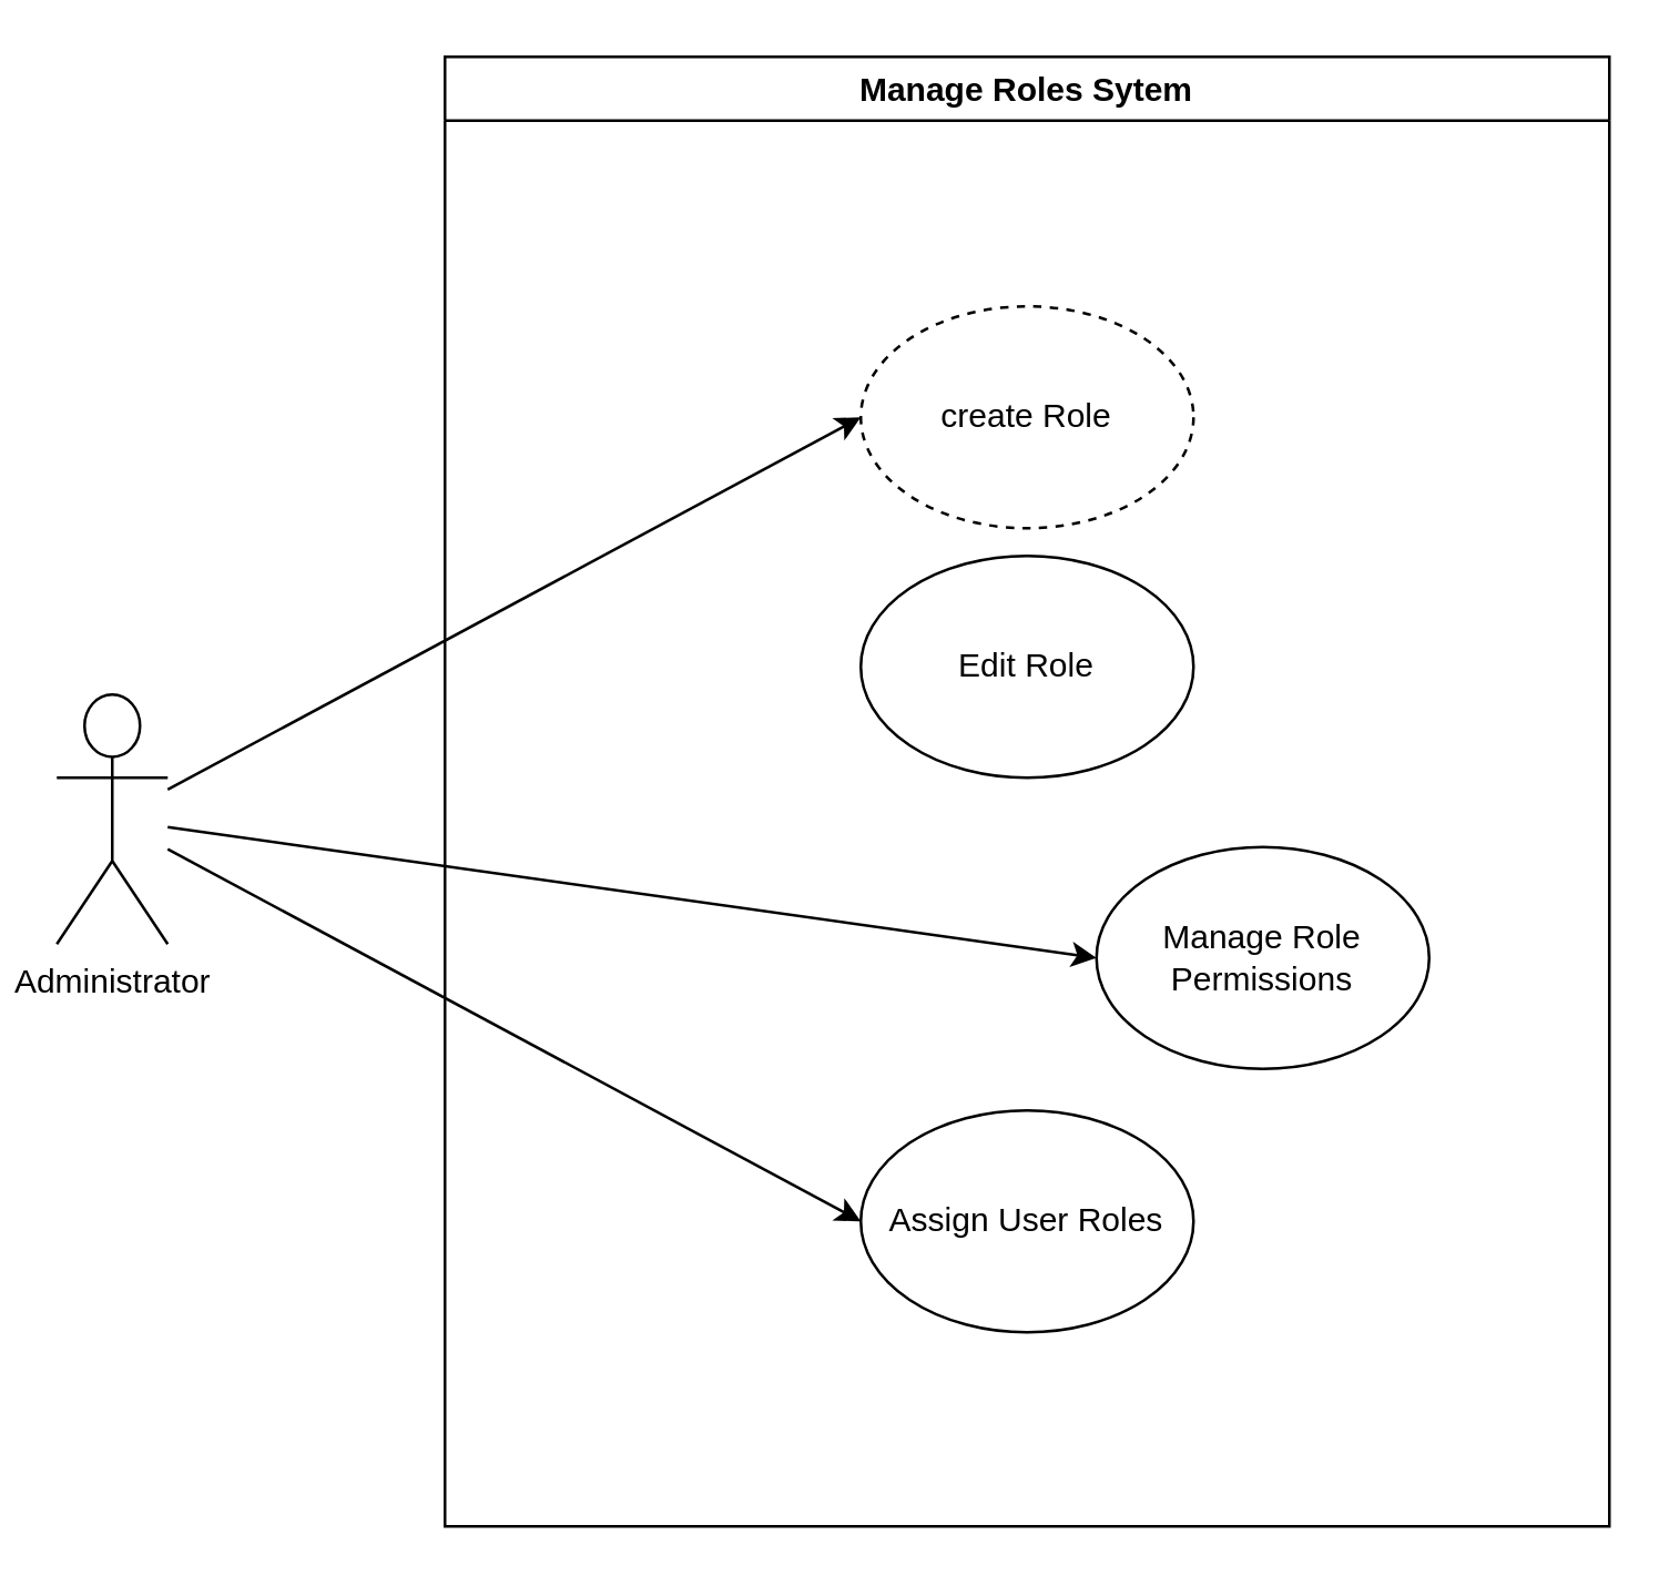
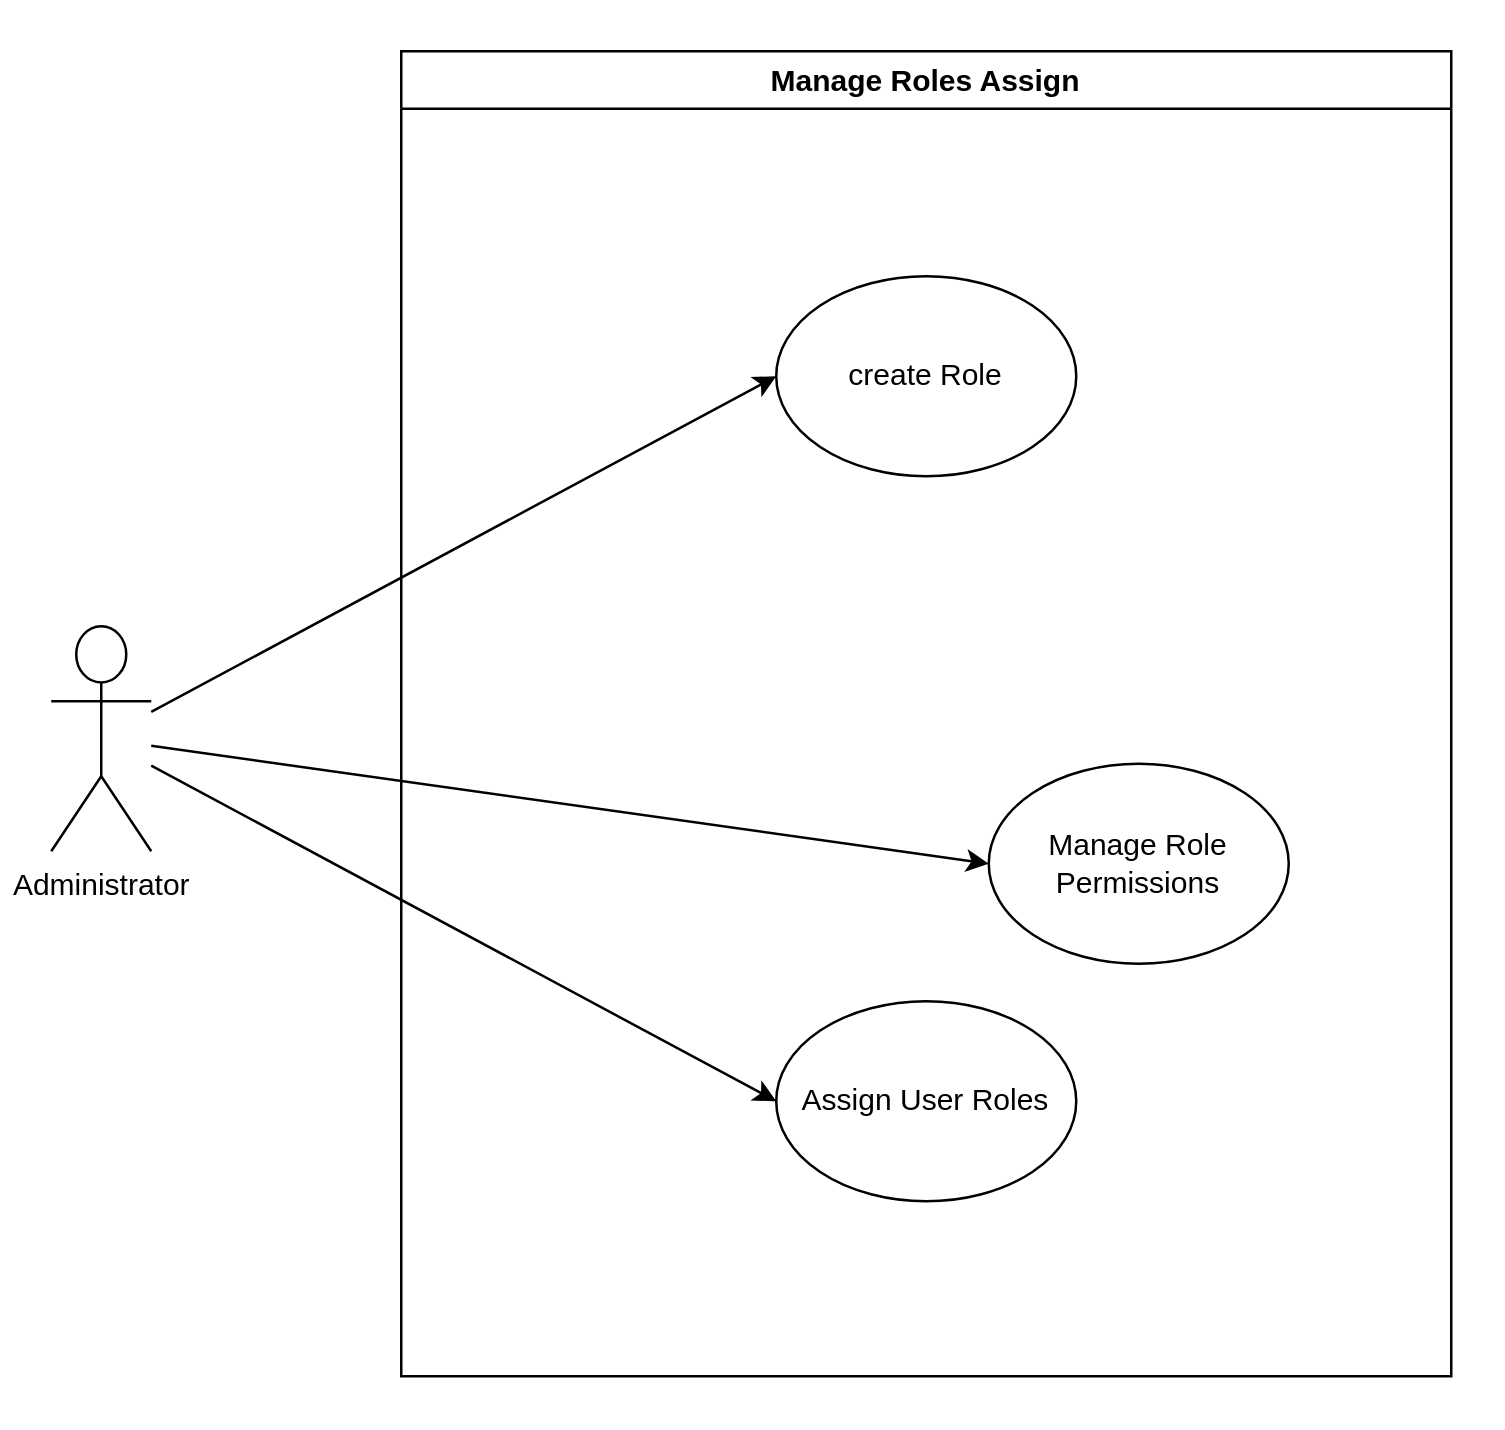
- <mxCell id="2" value="Manage Roles Sytem" style="swimlane;startSize=23;" parent="1" vertex="1"><mxGeometry x="160" y="20" width="420" height="530" as="geometry" /></mxCell>
+ <mxCell id="2" value="Manage Roles Assign" style="swimlane;startSize=23;" parent="1" vertex="1"><mxGeometry x="160" y="20" width="420" height="530" as="geometry" /></mxCell>
- <mxCell id="3" value="create Role" style="ellipse;whiteSpace=wrap;html=1;dashed=1;" parent="2" vertex="1"><mxGeometry x="150" y="90" width="120" height="80" as="geometry" /></mxCell>
+ <mxCell id="3" value="create Role" style="ellipse;whiteSpace=wrap;html=1;" parent="2" vertex="1"><mxGeometry x="150" y="90" width="120" height="80" as="geometry" /></mxCell>
- <mxCell id="4" value="Edit Role" style="ellipse;whiteSpace=wrap;html=1;" parent="2" vertex="1"><mxGeometry x="150" y="180" width="120" height="80" as="geometry" /></mxCell>
